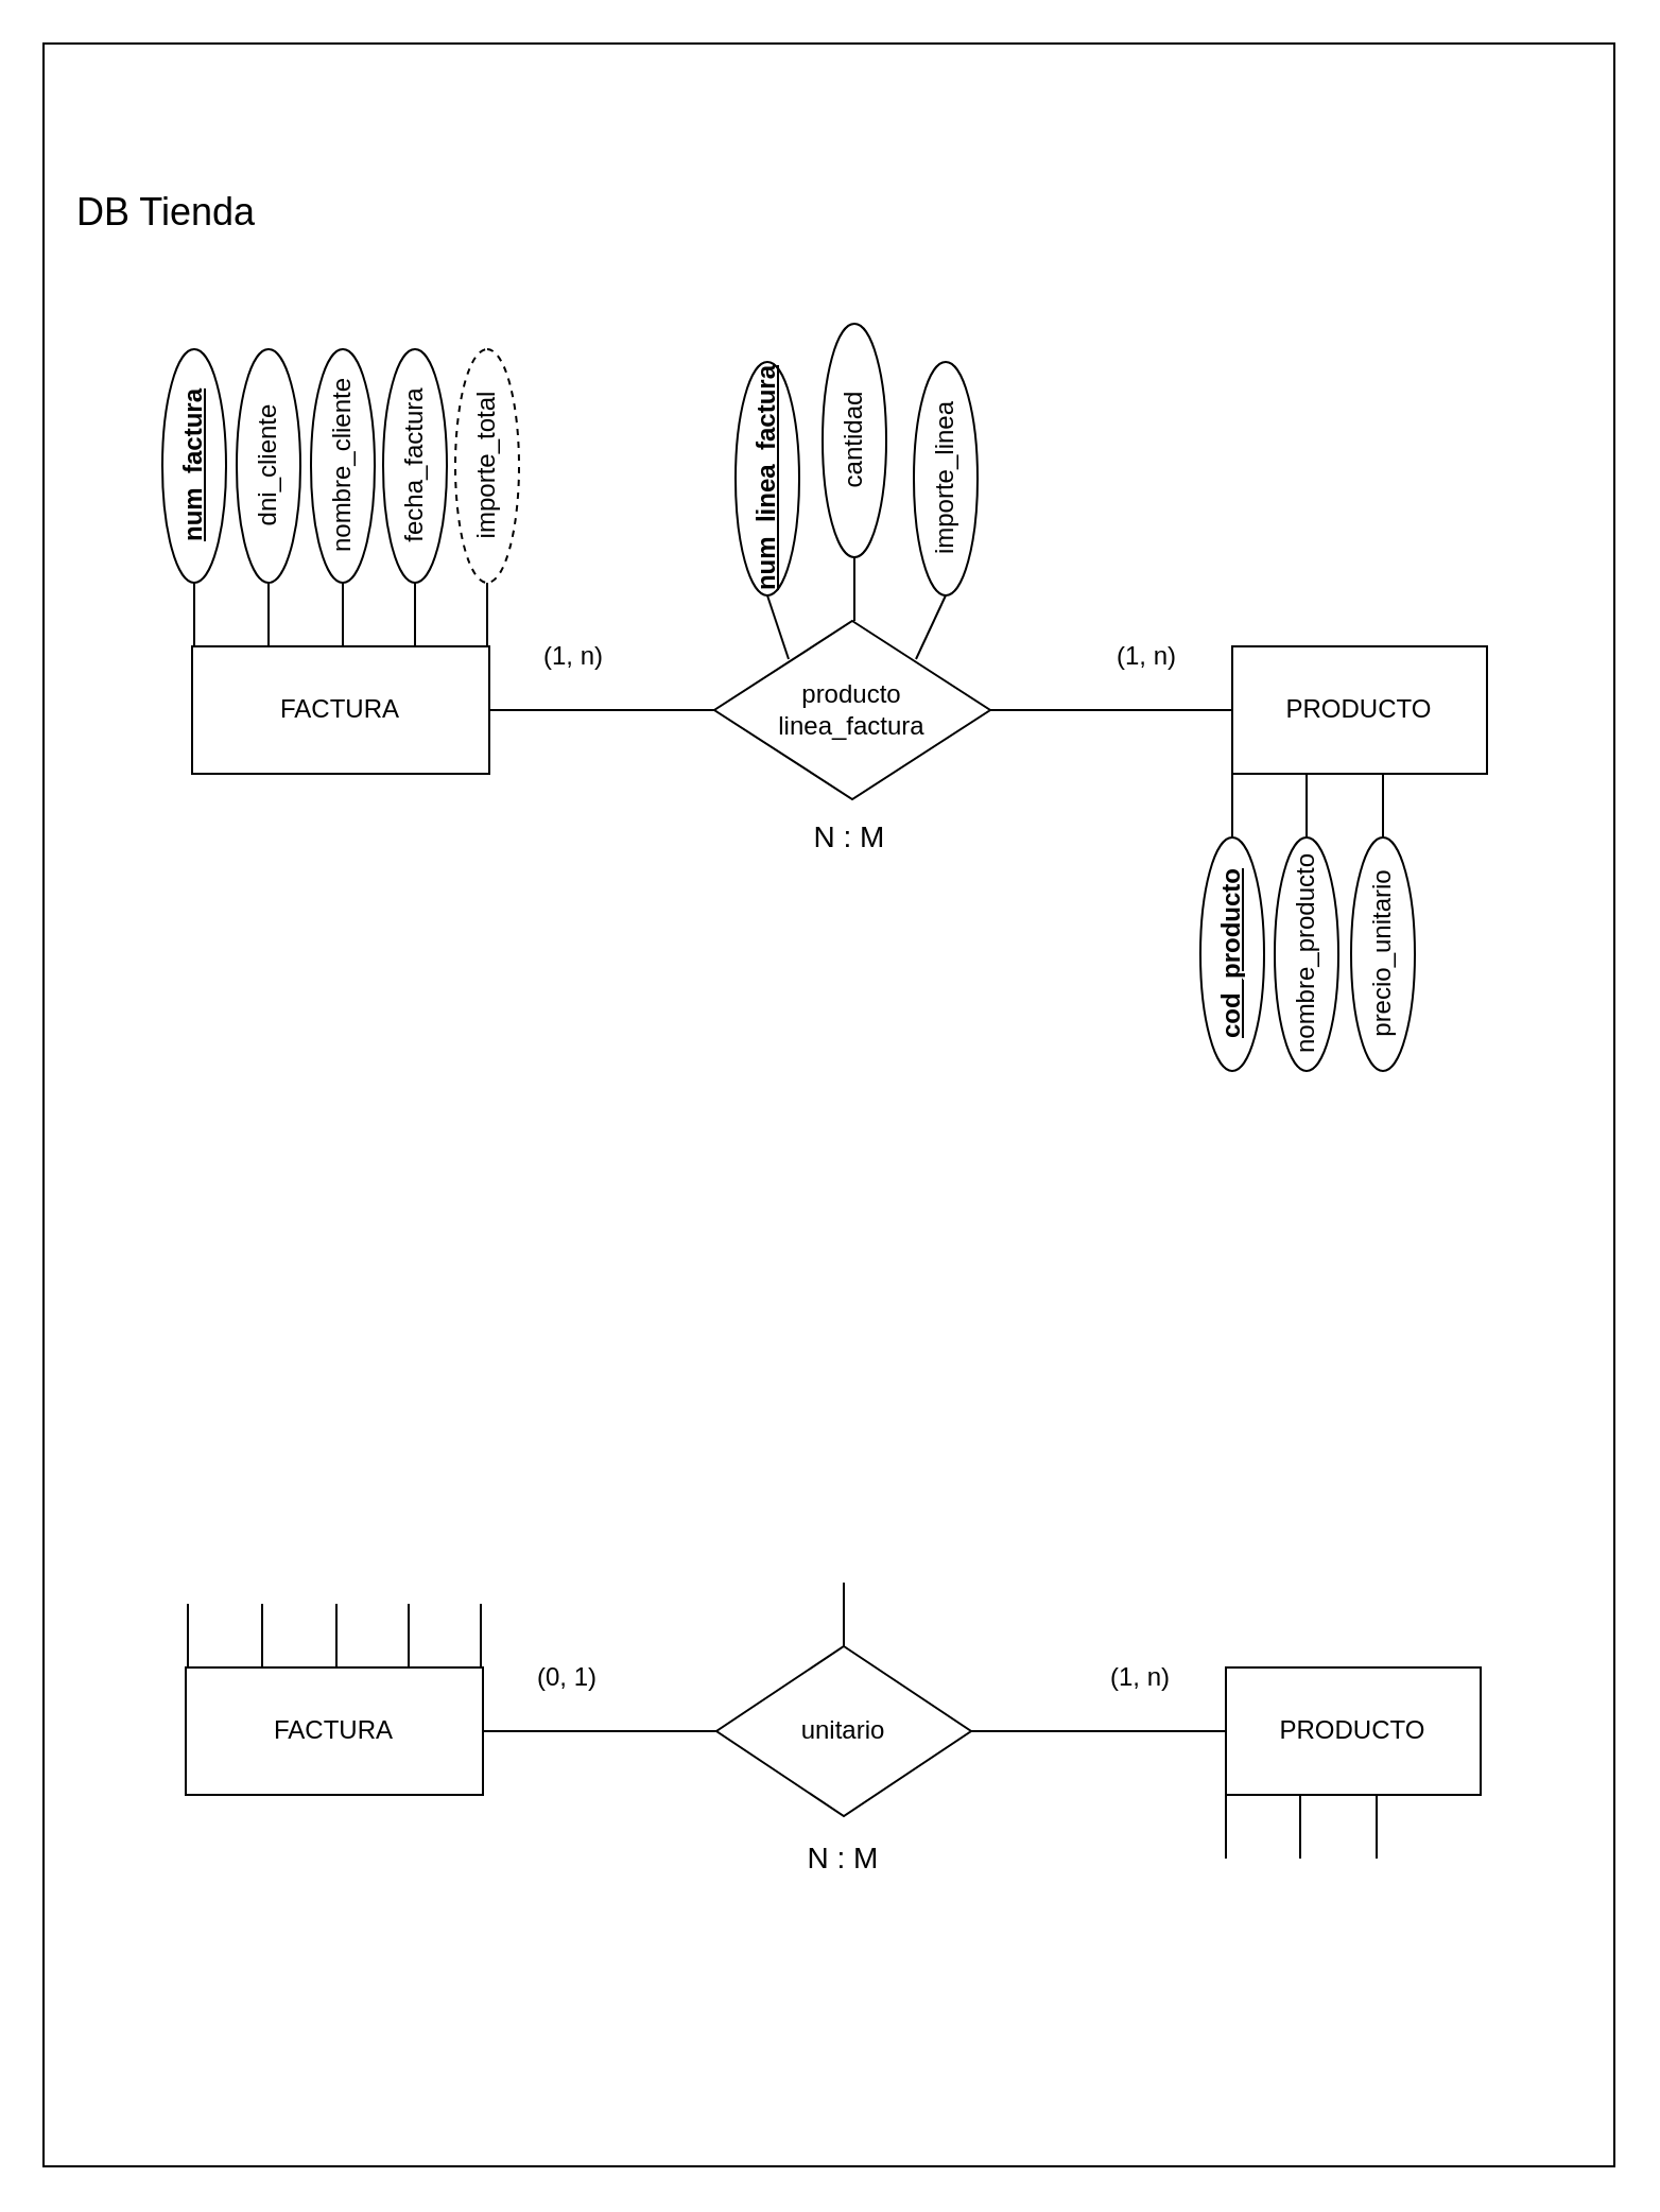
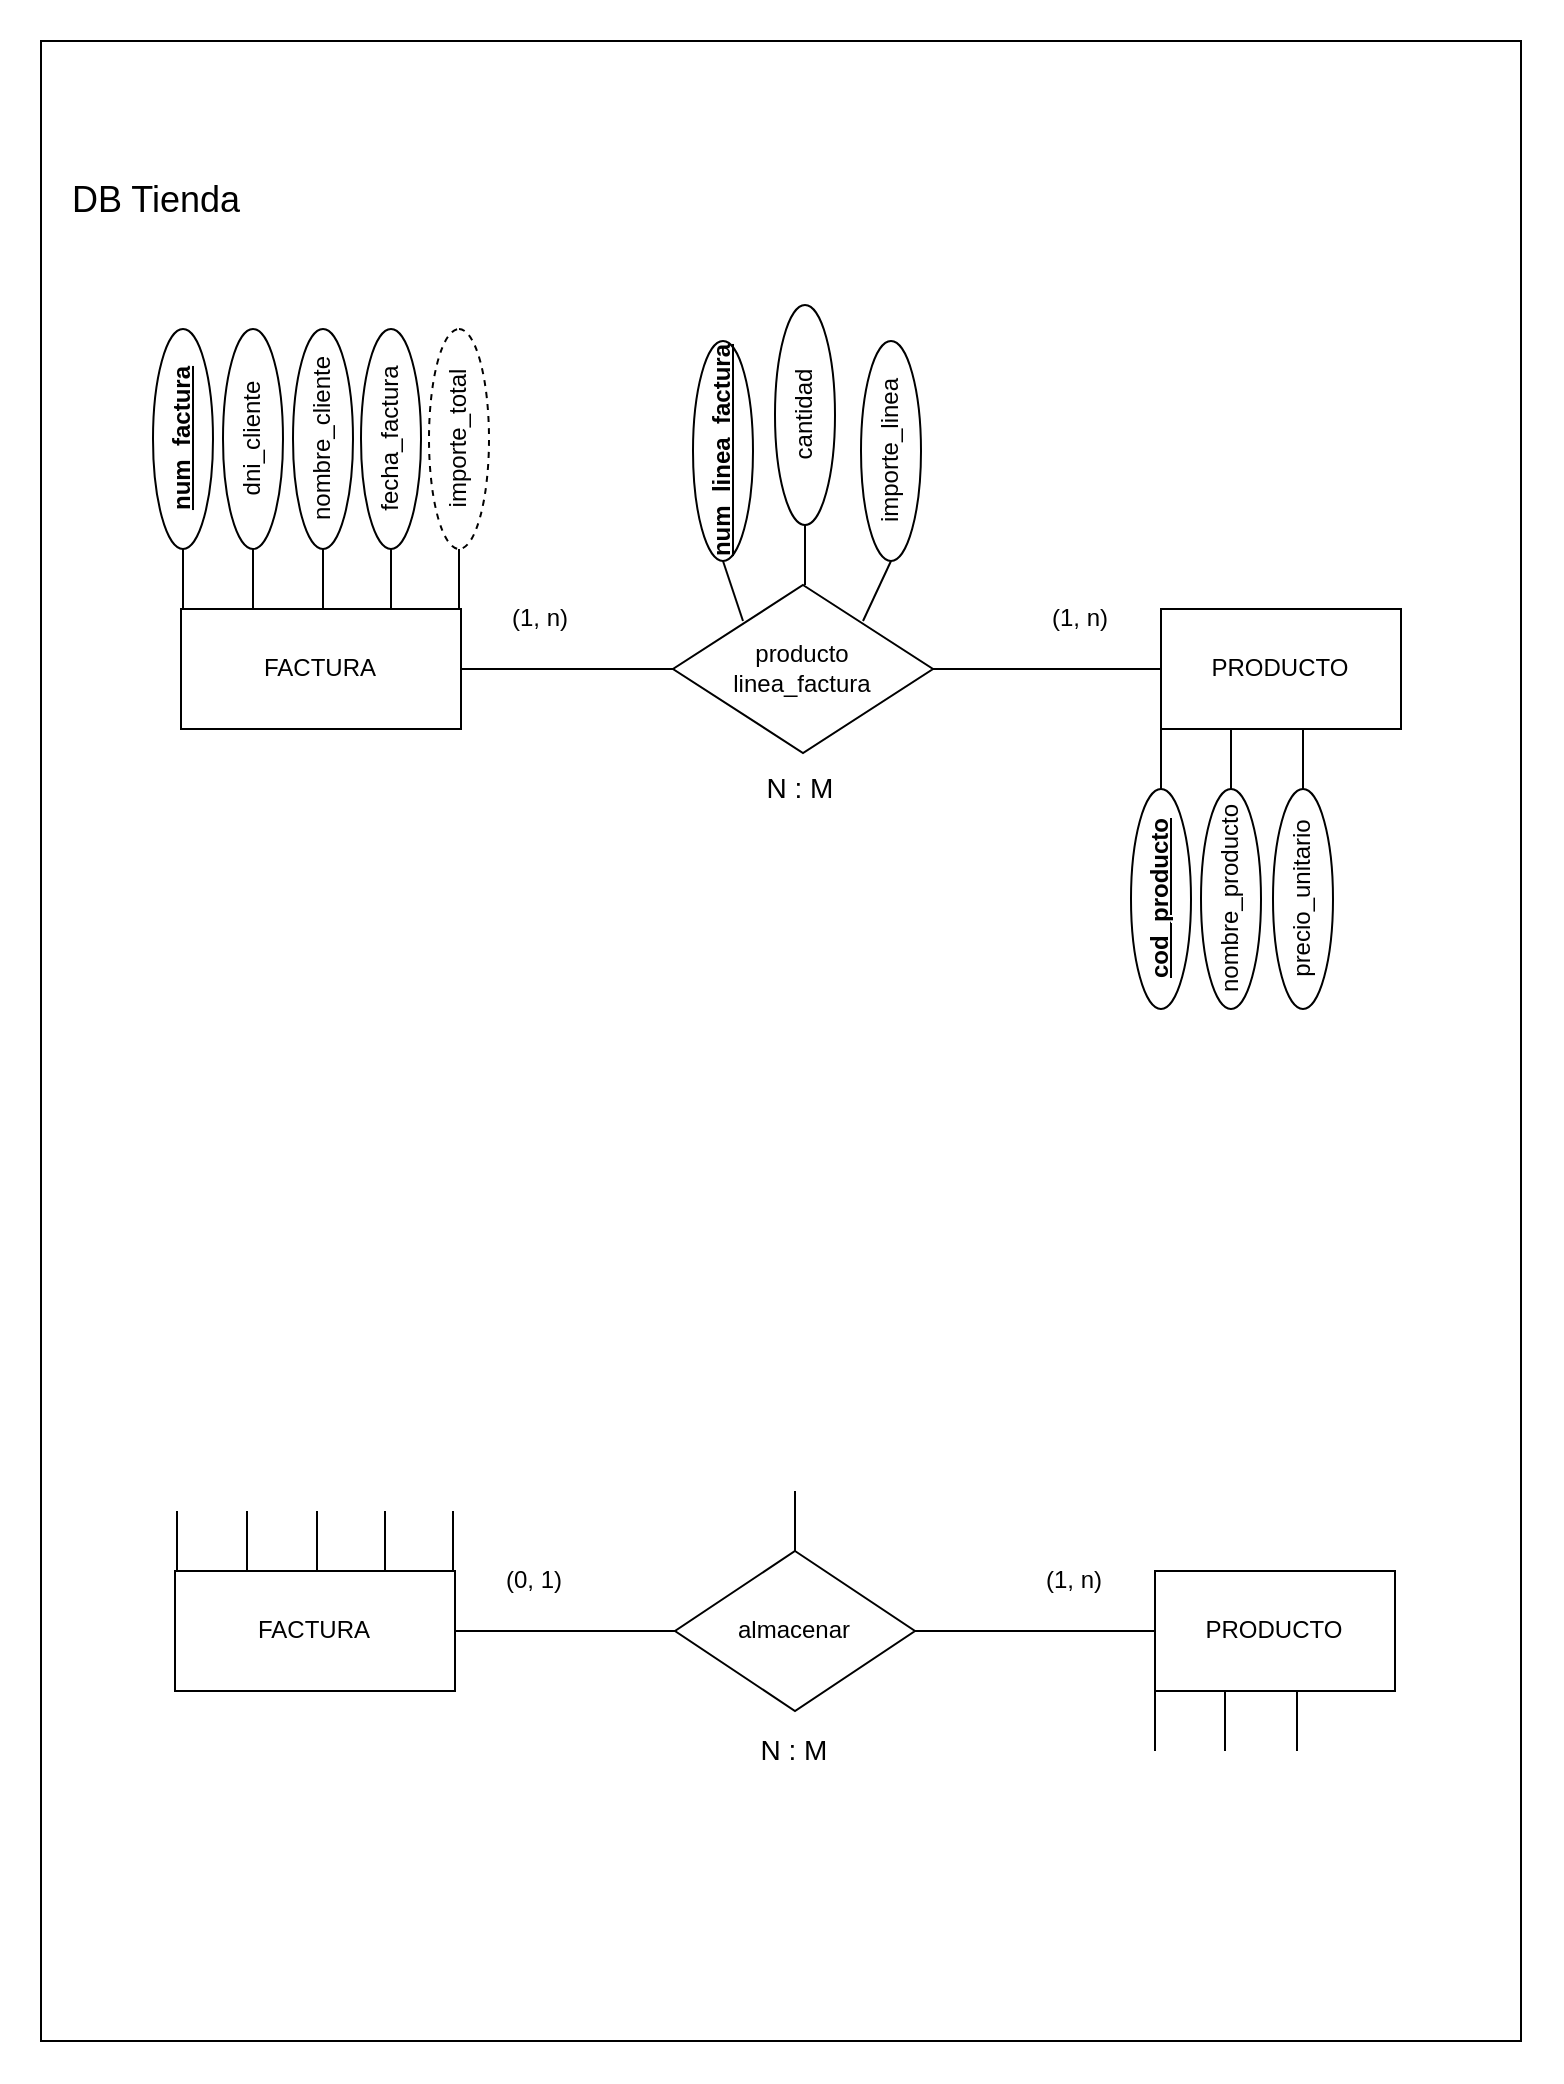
- <mxCell id="31" value="unitario" style="rhombus;whiteSpace=wrap;html=1;rounded=0;" parent="1" vertex="1"><mxGeometry x="337" y="775" width="120" height="80" as="geometry" /></mxCell>
+ <mxCell id="31" value="almacenar" style="rhombus;whiteSpace=wrap;html=1;rounded=0;" parent="1" vertex="1"><mxGeometry x="337" y="775" width="120" height="80" as="geometry" /></mxCell>
